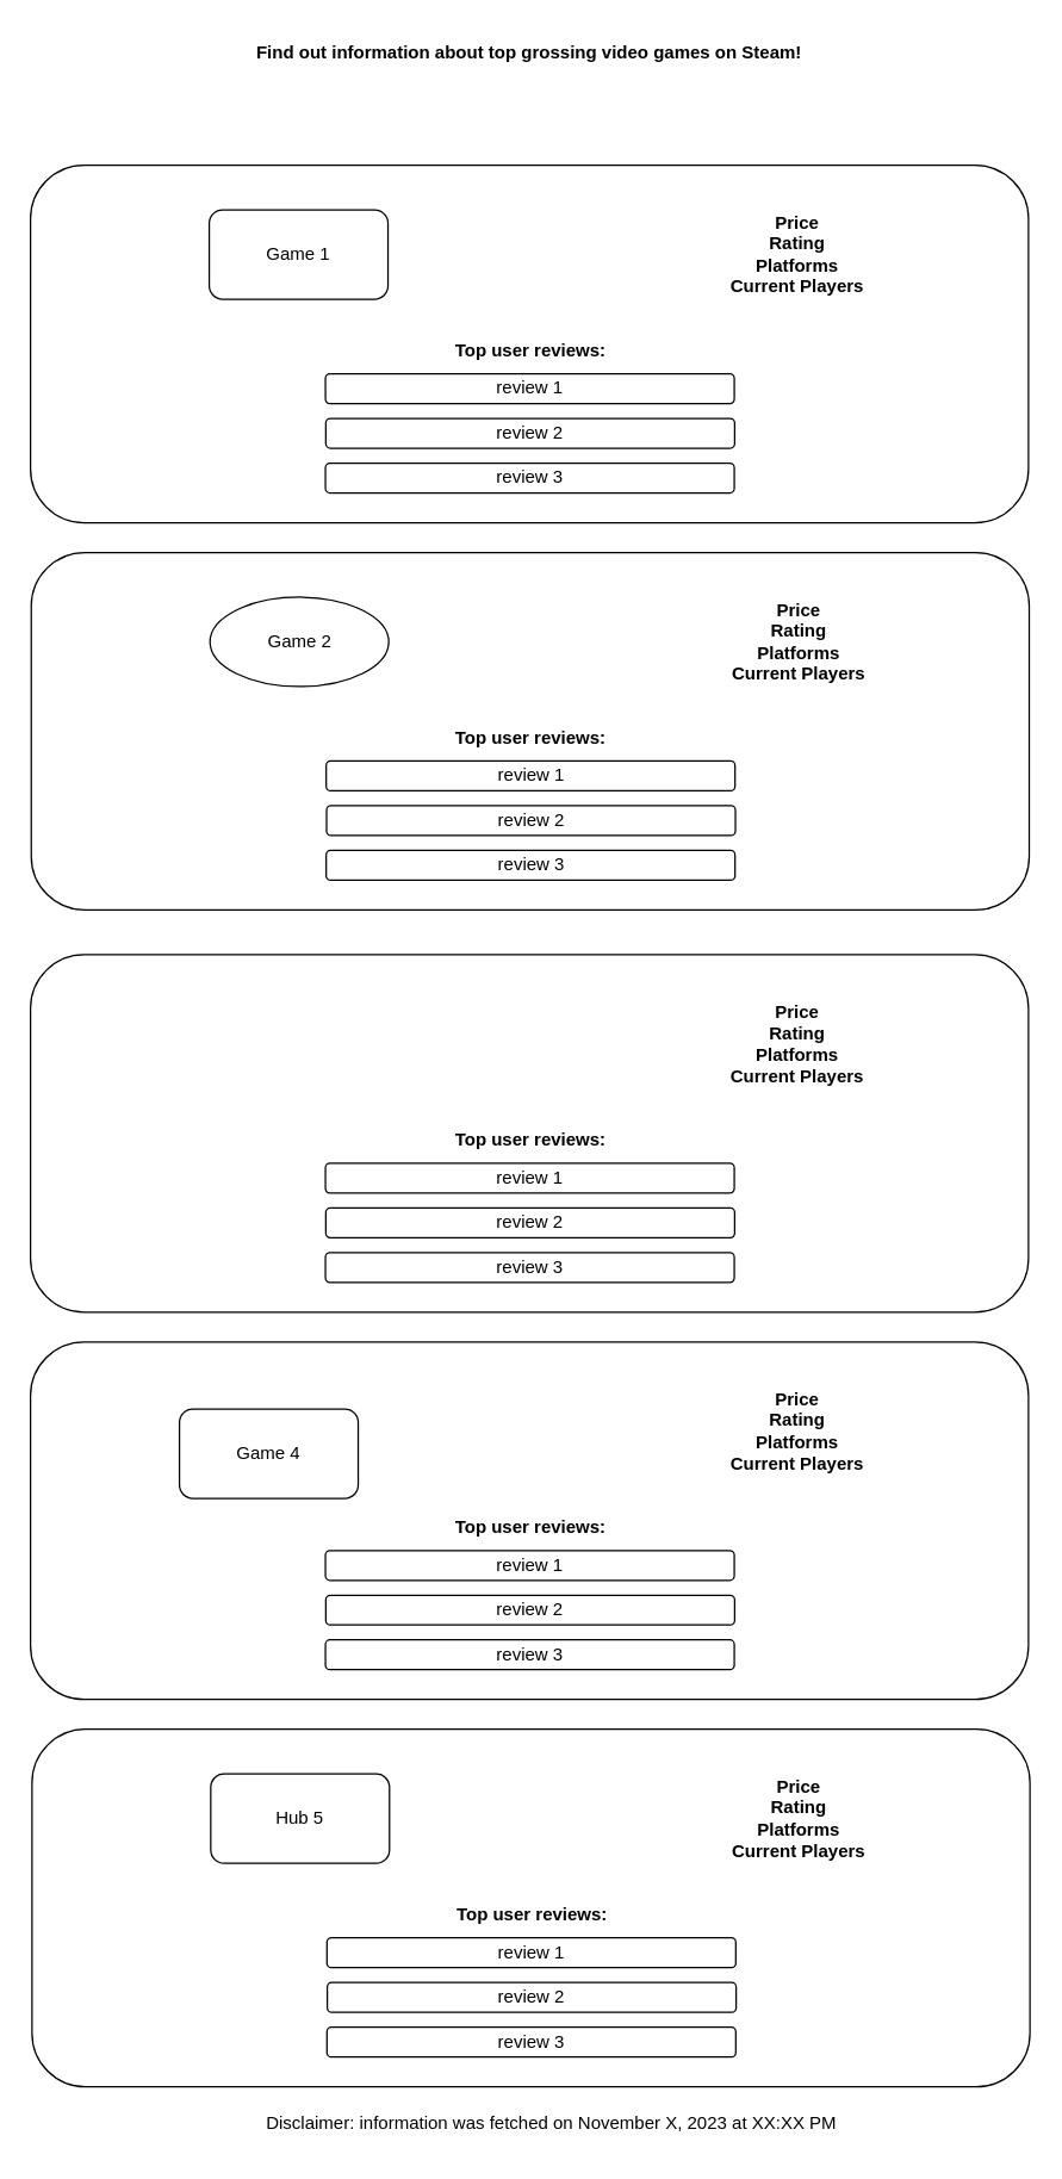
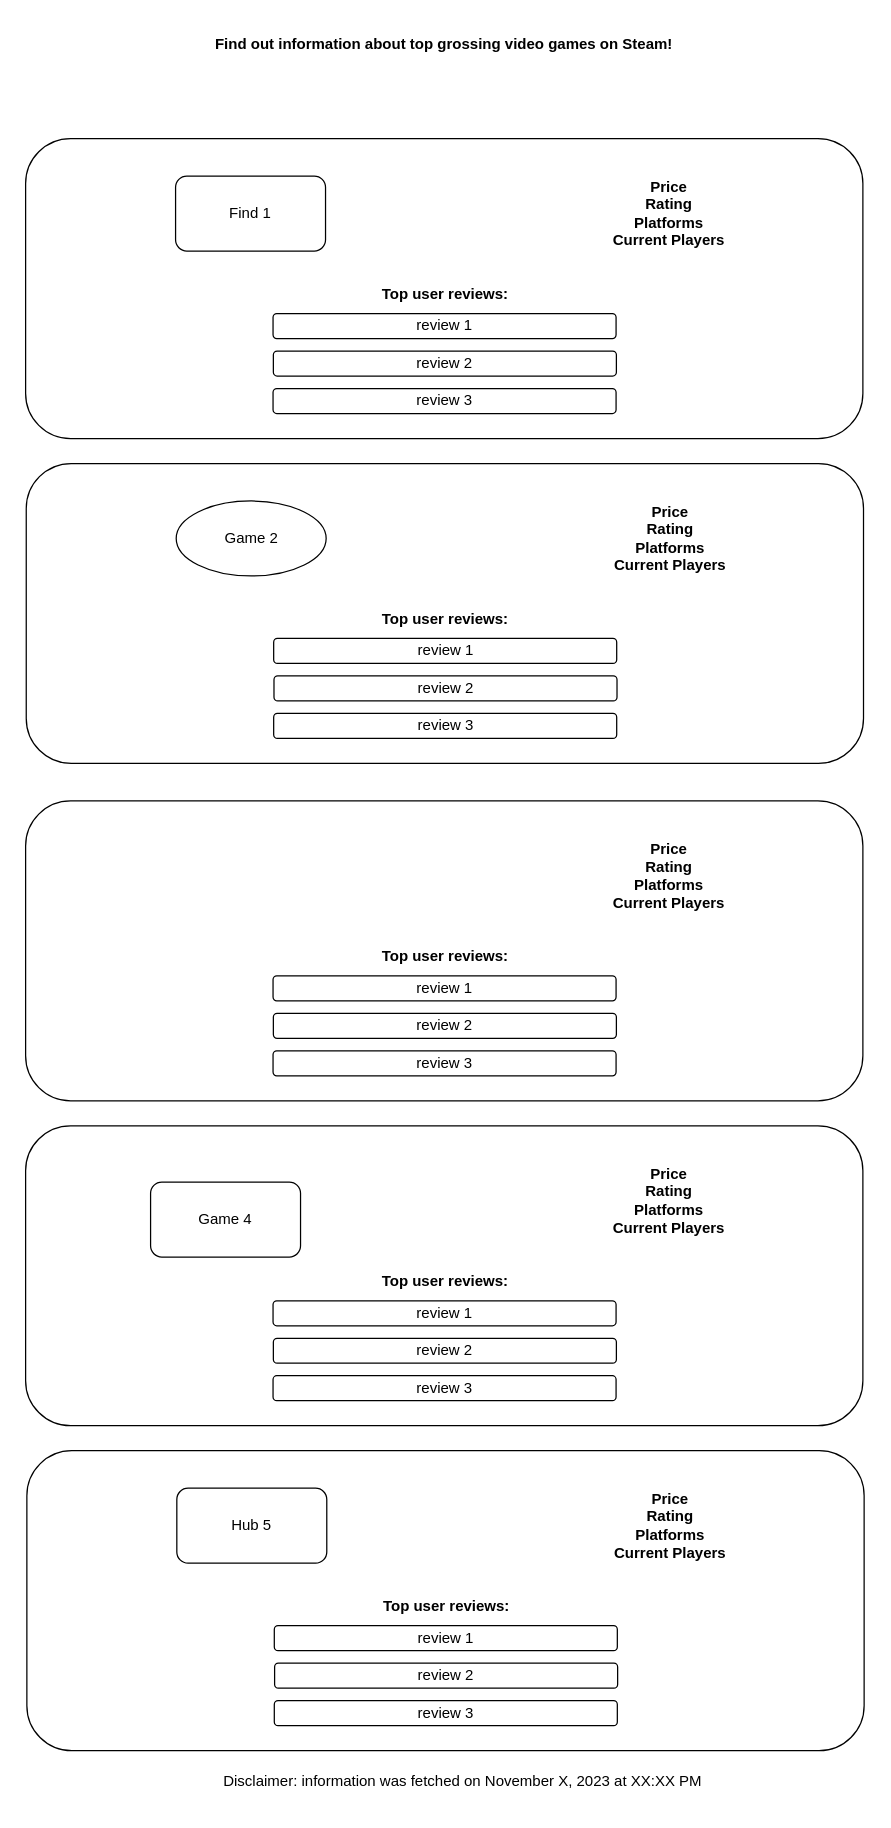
- <mxCell id="4" value="Game 1" style="rounded=1;whiteSpace=wrap;html=1;movable=1;resizable=1;rotatable=1;deletable=1;editable=1;locked=0;connectable=1;" vertex="1" parent="1"><mxGeometry x="140" y="140" width="120" height="60" as="geometry" /></mxCell>
+ <mxCell id="4" value="Find 1" style="rounded=1;whiteSpace=wrap;html=1;movable=1;resizable=1;rotatable=1;deletable=1;editable=1;locked=0;connectable=1;" vertex="1" parent="1"><mxGeometry x="140" y="140" width="120" height="60" as="geometry" /></mxCell>
